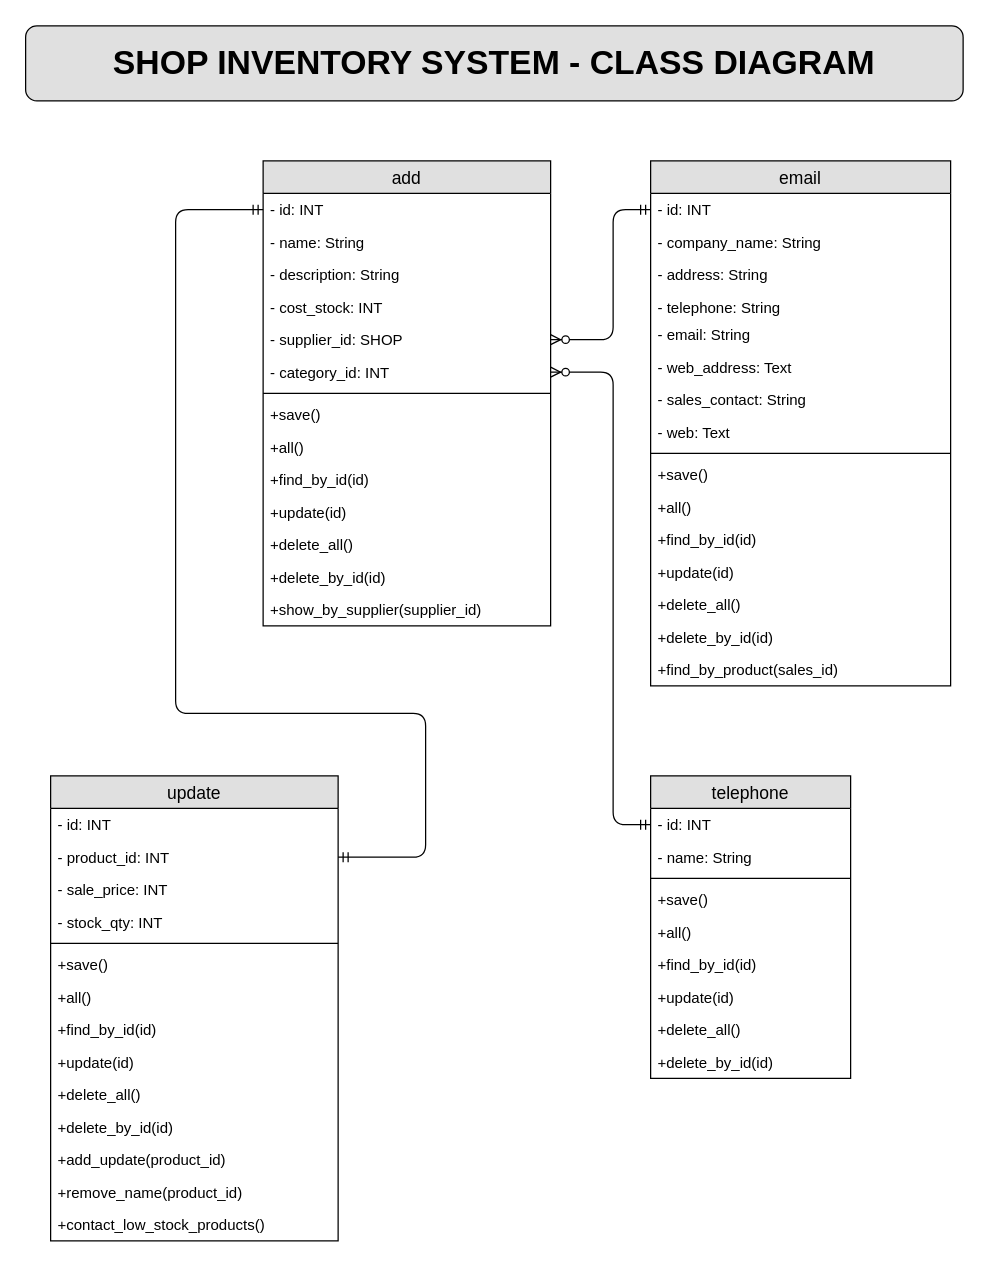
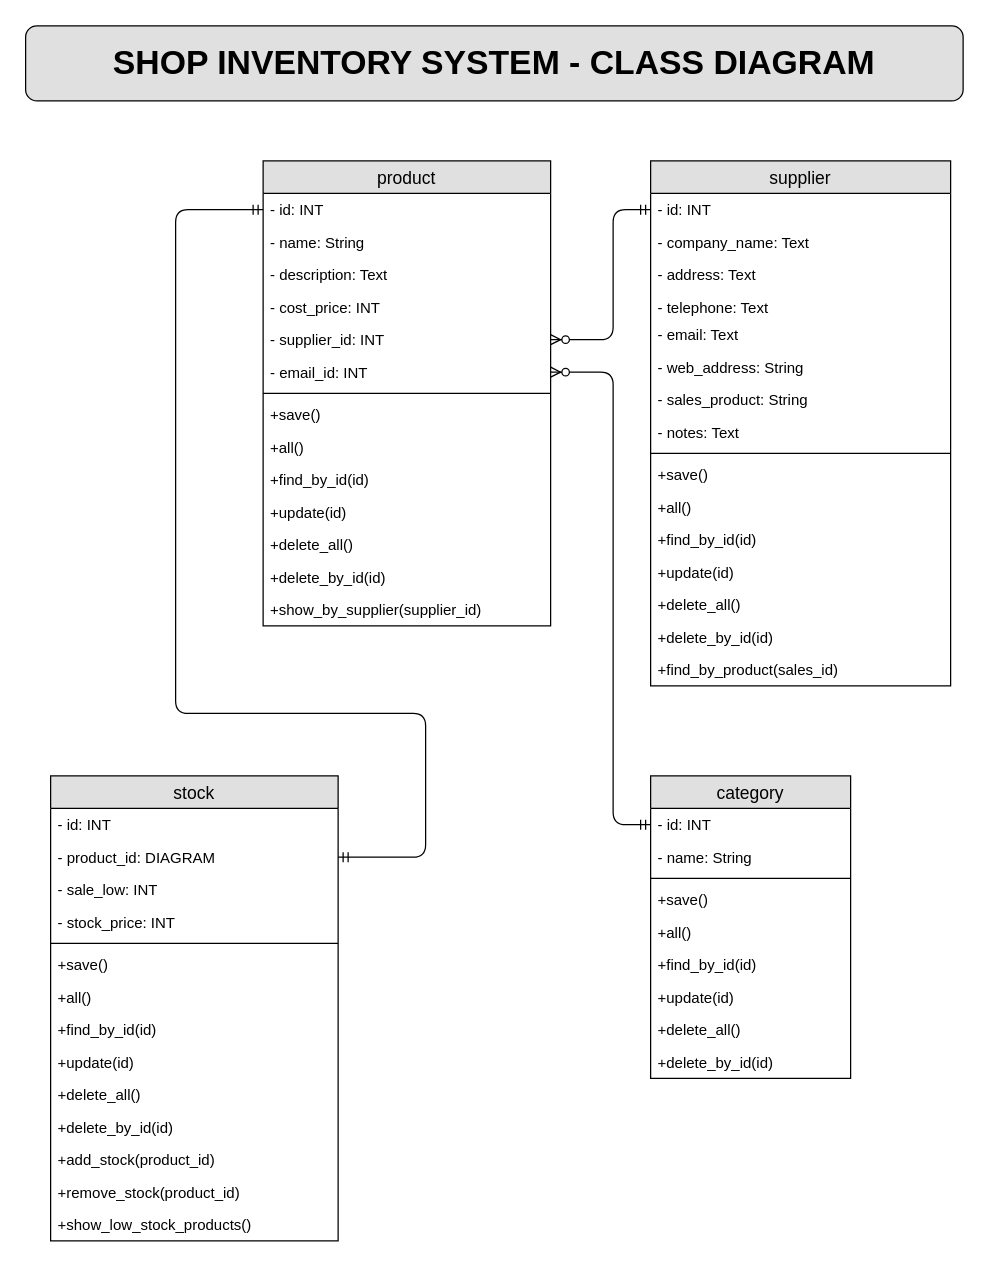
- <mxCell id="3" value="add" style="swimlane;fontStyle=0;childLayout=stackLayout;horizontal=1;startSize=26;fillColor=#e0e0e0;horizontalStack=0;resizeParent=1;resizeParentMax=0;resizeLast=0;collapsible=1;marginBottom=0;swimlaneFillColor=#ffffff;align=center;fontSize=14;" vertex="1" parent="1"><mxGeometry x="210" y="128" width="230" height="372" as="geometry" /></mxCell>
+ <mxCell id="3" value="product" style="swimlane;fontStyle=0;childLayout=stackLayout;horizontal=1;startSize=26;fillColor=#e0e0e0;horizontalStack=0;resizeParent=1;resizeParentMax=0;resizeLast=0;collapsible=1;marginBottom=0;swimlaneFillColor=#ffffff;align=center;fontSize=14;" vertex="1" parent="1"><mxGeometry x="210" y="128" width="230" height="372" as="geometry" /></mxCell>
- <mxCell id="18" value="email" style="swimlane;fontStyle=0;childLayout=stackLayout;horizontal=1;startSize=26;fillColor=#e0e0e0;horizontalStack=0;resizeParent=1;resizeParentMax=0;resizeLast=0;collapsible=1;marginBottom=0;swimlaneFillColor=#ffffff;align=center;fontSize=14;" vertex="1" parent="1"><mxGeometry x="520" y="128" width="240" height="420" as="geometry" /></mxCell>
+ <mxCell id="18" value="supplier" style="swimlane;fontStyle=0;childLayout=stackLayout;horizontal=1;startSize=26;fillColor=#e0e0e0;horizontalStack=0;resizeParent=1;resizeParentMax=0;resizeLast=0;collapsible=1;marginBottom=0;swimlaneFillColor=#ffffff;align=center;fontSize=14;" vertex="1" parent="1"><mxGeometry x="520" y="128" width="240" height="420" as="geometry" /></mxCell>
- <mxCell id="20" value="- company_name: String" style="text;strokeColor=none;fillColor=none;spacingLeft=4;spacingRight=4;overflow=hidden;rotatable=0;points=[[0,0.5],[1,0.5]];portConstraint=eastwest;fontSize=12;" vertex="1" parent="18"><mxGeometry y="52" width="240" height="26" as="geometry" /></mxCell>
+ <mxCell id="20" value="- company_name: Text" style="text;strokeColor=none;fillColor=none;spacingLeft=4;spacingRight=4;overflow=hidden;rotatable=0;points=[[0,0.5],[1,0.5]];portConstraint=eastwest;fontSize=12;" vertex="1" parent="18"><mxGeometry y="52" width="240" height="26" as="geometry" /></mxCell>
- <mxCell id="6" value="- description: String" style="text;strokeColor=none;fillColor=none;spacingLeft=4;spacingRight=4;overflow=hidden;rotatable=0;points=[[0,0.5],[1,0.5]];portConstraint=eastwest;fontSize=12;" vertex="1" parent="3"><mxGeometry y="78" width="230" height="26" as="geometry" /></mxCell>
+ <mxCell id="6" value="- description: Text" style="text;strokeColor=none;fillColor=none;spacingLeft=4;spacingRight=4;overflow=hidden;rotatable=0;points=[[0,0.5],[1,0.5]];portConstraint=eastwest;fontSize=12;" vertex="1" parent="3"><mxGeometry y="78" width="230" height="26" as="geometry" /></mxCell>
- <mxCell id="21" value="- address: String" style="text;strokeColor=none;fillColor=none;spacingLeft=4;spacingRight=4;overflow=hidden;rotatable=0;points=[[0,0.5],[1,0.5]];portConstraint=eastwest;fontSize=12;" vertex="1" parent="18"><mxGeometry y="78" width="240" height="26" as="geometry" /></mxCell>
+ <mxCell id="21" value="- address: Text" style="text;strokeColor=none;fillColor=none;spacingLeft=4;spacingRight=4;overflow=hidden;rotatable=0;points=[[0,0.5],[1,0.5]];portConstraint=eastwest;fontSize=12;" vertex="1" parent="18"><mxGeometry y="78" width="240" height="26" as="geometry" /></mxCell>
- <mxCell id="7" value="- cost_stock: INT" style="text;strokeColor=none;fillColor=none;spacingLeft=4;spacingRight=4;overflow=hidden;rotatable=0;points=[[0,0.5],[1,0.5]];portConstraint=eastwest;fontSize=12;" vertex="1" parent="3"><mxGeometry y="104" width="230" height="26" as="geometry" /></mxCell>
+ <mxCell id="7" value="- cost_price: INT" style="text;strokeColor=none;fillColor=none;spacingLeft=4;spacingRight=4;overflow=hidden;rotatable=0;points=[[0,0.5],[1,0.5]];portConstraint=eastwest;fontSize=12;" vertex="1" parent="3"><mxGeometry y="104" width="230" height="26" as="geometry" /></mxCell>
- <mxCell id="22" value="- telephone: String" style="text;strokeColor=none;fillColor=none;spacingLeft=4;spacingRight=4;overflow=hidden;rotatable=0;points=[[0,0.5],[1,0.5]];portConstraint=eastwest;fontSize=12;" vertex="1" parent="18"><mxGeometry y="104" width="240" height="22" as="geometry" /></mxCell>
+ <mxCell id="22" value="- telephone: Text" style="text;strokeColor=none;fillColor=none;spacingLeft=4;spacingRight=4;overflow=hidden;rotatable=0;points=[[0,0.5],[1,0.5]];portConstraint=eastwest;fontSize=12;" vertex="1" parent="18"><mxGeometry y="104" width="240" height="22" as="geometry" /></mxCell>
- <mxCell id="23" value="- email: String" style="text;strokeColor=none;fillColor=none;spacingLeft=4;spacingRight=4;overflow=hidden;rotatable=0;points=[[0,0.5],[1,0.5]];portConstraint=eastwest;fontSize=12;" vertex="1" parent="18"><mxGeometry y="126" width="240" height="26" as="geometry" /></mxCell>
+ <mxCell id="23" value="- email: Text" style="text;strokeColor=none;fillColor=none;spacingLeft=4;spacingRight=4;overflow=hidden;rotatable=0;points=[[0,0.5],[1,0.5]];portConstraint=eastwest;fontSize=12;" vertex="1" parent="18"><mxGeometry y="126" width="240" height="26" as="geometry" /></mxCell>
- <mxCell id="8" value="- supplier_id: SHOP" style="text;strokeColor=none;fillColor=none;spacingLeft=4;spacingRight=4;overflow=hidden;rotatable=0;points=[[0,0.5],[1,0.5]];portConstraint=eastwest;fontSize=12;" vertex="1" parent="3"><mxGeometry y="130" width="230" height="26" as="geometry" /></mxCell>
+ <mxCell id="8" value="- supplier_id: INT" style="text;strokeColor=none;fillColor=none;spacingLeft=4;spacingRight=4;overflow=hidden;rotatable=0;points=[[0,0.5],[1,0.5]];portConstraint=eastwest;fontSize=12;" vertex="1" parent="3"><mxGeometry y="130" width="230" height="26" as="geometry" /></mxCell>
- <mxCell id="24" value="- web_address: Text" style="text;strokeColor=none;fillColor=none;spacingLeft=4;spacingRight=4;overflow=hidden;rotatable=0;points=[[0,0.5],[1,0.5]];portConstraint=eastwest;fontSize=12;" vertex="1" parent="18"><mxGeometry y="152" width="240" height="26" as="geometry" /></mxCell>
+ <mxCell id="24" value="- web_address: String" style="text;strokeColor=none;fillColor=none;spacingLeft=4;spacingRight=4;overflow=hidden;rotatable=0;points=[[0,0.5],[1,0.5]];portConstraint=eastwest;fontSize=12;" vertex="1" parent="18"><mxGeometry y="152" width="240" height="26" as="geometry" /></mxCell>
- <mxCell id="9" value="- category_id: INT" style="text;strokeColor=none;fillColor=none;spacingLeft=4;spacingRight=4;overflow=hidden;rotatable=0;points=[[0,0.5],[1,0.5]];portConstraint=eastwest;fontSize=12;" vertex="1" parent="3"><mxGeometry y="156" width="230" height="26" as="geometry" /></mxCell>
+ <mxCell id="9" value="- email_id: INT" style="text;strokeColor=none;fillColor=none;spacingLeft=4;spacingRight=4;overflow=hidden;rotatable=0;points=[[0,0.5],[1,0.5]];portConstraint=eastwest;fontSize=12;" vertex="1" parent="3"><mxGeometry y="156" width="230" height="26" as="geometry" /></mxCell>
- <mxCell id="25" value="- sales_contact: String" style="text;strokeColor=none;fillColor=none;spacingLeft=4;spacingRight=4;overflow=hidden;rotatable=0;points=[[0,0.5],[1,0.5]];portConstraint=eastwest;fontSize=12;" vertex="1" parent="18"><mxGeometry y="178" width="240" height="26" as="geometry" /></mxCell>
+ <mxCell id="25" value="- sales_product: String" style="text;strokeColor=none;fillColor=none;spacingLeft=4;spacingRight=4;overflow=hidden;rotatable=0;points=[[0,0.5],[1,0.5]];portConstraint=eastwest;fontSize=12;" vertex="1" parent="18"><mxGeometry y="178" width="240" height="26" as="geometry" /></mxCell>
- <mxCell id="26" value="- web: Text" style="text;strokeColor=none;fillColor=none;spacingLeft=4;spacingRight=4;overflow=hidden;rotatable=0;points=[[0,0.5],[1,0.5]];portConstraint=eastwest;fontSize=12;" vertex="1" parent="18"><mxGeometry y="204" width="240" height="26" as="geometry" /></mxCell>
+ <mxCell id="26" value="- notes: Text" style="text;strokeColor=none;fillColor=none;spacingLeft=4;spacingRight=4;overflow=hidden;rotatable=0;points=[[0,0.5],[1,0.5]];portConstraint=eastwest;fontSize=12;" vertex="1" parent="18"><mxGeometry y="204" width="240" height="26" as="geometry" /></mxCell>
- <mxCell id="35" value="update" style="swimlane;fontStyle=0;childLayout=stackLayout;horizontal=1;startSize=26;fillColor=#e0e0e0;horizontalStack=0;resizeParent=1;resizeParentMax=0;resizeLast=0;collapsible=1;marginBottom=0;swimlaneFillColor=#ffffff;align=center;fontSize=14;" vertex="1" parent="1"><mxGeometry x="40" y="620" width="230" height="372" as="geometry" /></mxCell>
+ <mxCell id="35" value="stock" style="swimlane;fontStyle=0;childLayout=stackLayout;horizontal=1;startSize=26;fillColor=#e0e0e0;horizontalStack=0;resizeParent=1;resizeParentMax=0;resizeLast=0;collapsible=1;marginBottom=0;swimlaneFillColor=#ffffff;align=center;fontSize=14;" vertex="1" parent="1"><mxGeometry x="40" y="620" width="230" height="372" as="geometry" /></mxCell>
- <mxCell id="50" value="telephone" style="swimlane;fontStyle=0;childLayout=stackLayout;horizontal=1;startSize=26;fillColor=#e0e0e0;horizontalStack=0;resizeParent=1;resizeParentMax=0;resizeLast=0;collapsible=1;marginBottom=0;swimlaneFillColor=#ffffff;align=center;fontSize=14;" vertex="1" parent="1"><mxGeometry x="520" y="620" width="160" height="242" as="geometry" /></mxCell>
+ <mxCell id="50" value="category" style="swimlane;fontStyle=0;childLayout=stackLayout;horizontal=1;startSize=26;fillColor=#e0e0e0;horizontalStack=0;resizeParent=1;resizeParentMax=0;resizeLast=0;collapsible=1;marginBottom=0;swimlaneFillColor=#ffffff;align=center;fontSize=14;" vertex="1" parent="1"><mxGeometry x="520" y="620" width="160" height="242" as="geometry" /></mxCell>
- <mxCell id="37" value="- product_id: INT" style="text;strokeColor=none;fillColor=none;spacingLeft=4;spacingRight=4;overflow=hidden;rotatable=0;points=[[0,0.5],[1,0.5]];portConstraint=eastwest;fontSize=12;" vertex="1" parent="35"><mxGeometry y="52" width="230" height="26" as="geometry" /></mxCell>
+ <mxCell id="37" value="- product_id: DIAGRAM" style="text;strokeColor=none;fillColor=none;spacingLeft=4;spacingRight=4;overflow=hidden;rotatable=0;points=[[0,0.5],[1,0.5]];portConstraint=eastwest;fontSize=12;" vertex="1" parent="35"><mxGeometry y="52" width="230" height="26" as="geometry" /></mxCell>
- <mxCell id="38" value="- sale_price: INT" style="text;strokeColor=none;fillColor=none;spacingLeft=4;spacingRight=4;overflow=hidden;rotatable=0;points=[[0,0.5],[1,0.5]];portConstraint=eastwest;fontSize=12;" vertex="1" parent="35"><mxGeometry y="78" width="230" height="26" as="geometry" /></mxCell>
+ <mxCell id="38" value="- sale_low: INT" style="text;strokeColor=none;fillColor=none;spacingLeft=4;spacingRight=4;overflow=hidden;rotatable=0;points=[[0,0.5],[1,0.5]];portConstraint=eastwest;fontSize=12;" vertex="1" parent="35"><mxGeometry y="78" width="230" height="26" as="geometry" /></mxCell>
- <mxCell id="39" value="- stock_qty: INT" style="text;strokeColor=none;fillColor=none;spacingLeft=4;spacingRight=4;overflow=hidden;rotatable=0;points=[[0,0.5],[1,0.5]];portConstraint=eastwest;fontSize=12;" vertex="1" parent="35"><mxGeometry y="104" width="230" height="26" as="geometry" /></mxCell>
+ <mxCell id="39" value="- stock_price: INT" style="text;strokeColor=none;fillColor=none;spacingLeft=4;spacingRight=4;overflow=hidden;rotatable=0;points=[[0,0.5],[1,0.5]];portConstraint=eastwest;fontSize=12;" vertex="1" parent="35"><mxGeometry y="104" width="230" height="26" as="geometry" /></mxCell>
- <mxCell id="47" value="+add_update(product_id)" style="text;strokeColor=none;fillColor=none;spacingLeft=4;spacingRight=4;overflow=hidden;rotatable=0;points=[[0,0.5],[1,0.5]];portConstraint=eastwest;fontSize=12;" vertex="1" parent="35"><mxGeometry y="294" width="230" height="26" as="geometry" /></mxCell>
+ <mxCell id="47" value="+add_stock(product_id)" style="text;strokeColor=none;fillColor=none;spacingLeft=4;spacingRight=4;overflow=hidden;rotatable=0;points=[[0,0.5],[1,0.5]];portConstraint=eastwest;fontSize=12;" vertex="1" parent="35"><mxGeometry y="294" width="230" height="26" as="geometry" /></mxCell>
- <mxCell id="48" value="+remove_name(product_id)" style="text;strokeColor=none;fillColor=none;spacingLeft=4;spacingRight=4;overflow=hidden;rotatable=0;points=[[0,0.5],[1,0.5]];portConstraint=eastwest;fontSize=12;" vertex="1" parent="35"><mxGeometry y="320" width="230" height="26" as="geometry" /></mxCell>
+ <mxCell id="48" value="+remove_stock(product_id)" style="text;strokeColor=none;fillColor=none;spacingLeft=4;spacingRight=4;overflow=hidden;rotatable=0;points=[[0,0.5],[1,0.5]];portConstraint=eastwest;fontSize=12;" vertex="1" parent="35"><mxGeometry y="320" width="230" height="26" as="geometry" /></mxCell>
- <mxCell id="49" value="+contact_low_stock_products()" style="text;strokeColor=none;fillColor=none;spacingLeft=4;spacingRight=4;overflow=hidden;rotatable=0;points=[[0,0.5],[1,0.5]];portConstraint=eastwest;fontSize=12;" vertex="1" parent="35"><mxGeometry y="346" width="230" height="26" as="geometry" /></mxCell>
+ <mxCell id="49" value="+show_low_stock_products()" style="text;strokeColor=none;fillColor=none;spacingLeft=4;spacingRight=4;overflow=hidden;rotatable=0;points=[[0,0.5],[1,0.5]];portConstraint=eastwest;fontSize=12;" vertex="1" parent="35"><mxGeometry y="346" width="230" height="26" as="geometry" /></mxCell>
